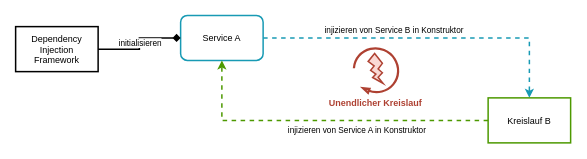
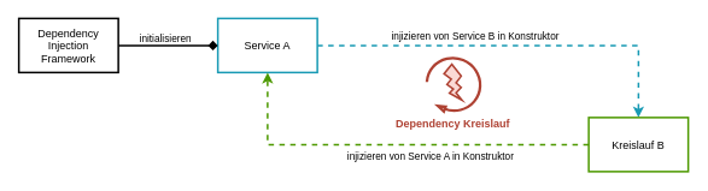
- <mxCell id="3" value="Service A" style="fillColor=none;strokeColor=#189AB4;strokeWidth=2;rounded=1;" vertex="1" parent="1"><mxGeometry x="240" y="20" width="110" height="60" as="geometry" /></mxCell>
+ <mxCell id="3" value="Service A" style="rounded=0;fillColor=none;strokeColor=#189AB4;strokeWidth=2;" vertex="1" parent="1"><mxGeometry x="240" y="20" width="110" height="60" as="geometry" /></mxCell>
- <mxCell id="9" value="Dependency&#10;Injection&#10;Framework" style="rounded=0;fillColor=none;strokeColor=#000000;strokeWidth=2;" vertex="1" parent="1"><mxGeometry x="20" y="35" width="110" height="60" as="geometry" /></mxCell>
+ <mxCell id="9" value="Dependency&#10;Injection&#10;Framework" style="rounded=0;fillColor=none;strokeColor=#000000;strokeWidth=2;" vertex="1" parent="1"><mxGeometry x="20" y="20" width="110" height="60" as="geometry" /></mxCell>
- <mxCell id="13" value="Unendlicher Kreislauf" style="text;strokeColor=none;fillColor=none;align=center;verticalAlign=middle;rounded=0;fontColor=#AE4132;fontStyle=1" vertex="1" parent="10"><mxGeometry y="69.782" width="180" height="30" as="geometry" /></mxCell>
+ <mxCell id="13" value="Dependency Kreislauf" style="text;strokeColor=none;fillColor=none;align=center;verticalAlign=middle;rounded=0;fontColor=#AE4132;fontStyle=1" vertex="1" parent="10"><mxGeometry y="69.782" width="180" height="30" as="geometry" /></mxCell>
